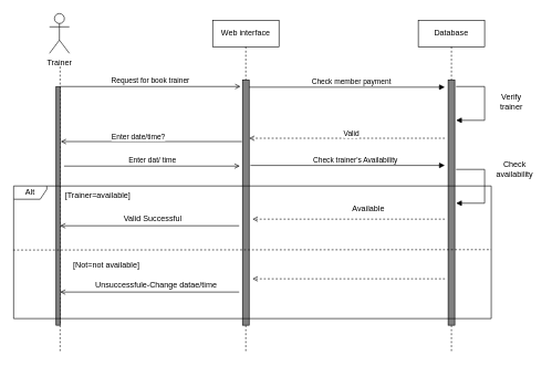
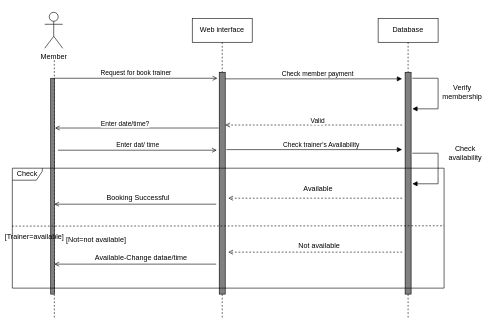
- <mxCell id="2" value="Trainer" style="shape=umlActor;verticalLabelPosition=bottom;verticalAlign=top;html=1;" parent="1" vertex="1"><mxGeometry x="74" y="20" width="30" height="60" as="geometry" /></mxCell>
+ <mxCell id="2" value="Member" style="shape=umlActor;verticalLabelPosition=bottom;verticalAlign=top;html=1;" parent="1" vertex="1"><mxGeometry x="74" y="20" width="30" height="60" as="geometry" /></mxCell>
- <mxCell id="14" value="Verify &lt;br&gt;trainer" style="text;html=1;align=center;verticalAlign=middle;resizable=0;points=[];autosize=1;strokeColor=none;" parent="1" vertex="1"><mxGeometry x="730" y="138" width="80" height="30" as="geometry" /></mxCell>
+ <mxCell id="14" value="Verify &lt;br&gt;membership" style="text;html=1;align=center;verticalAlign=middle;resizable=0;points=[];autosize=1;strokeColor=none;" parent="1" vertex="1"><mxGeometry x="730" y="138" width="80" height="30" as="geometry" /></mxCell>
- <mxCell id="23" value="Alt" style="shape=umlFrame;whiteSpace=wrap;html=1;width=50;height=20;" parent="1" vertex="1"><mxGeometry x="20" y="280" width="720" height="200" as="geometry" /></mxCell>
+ <mxCell id="23" value="Check" style="shape=umlFrame;whiteSpace=wrap;html=1;width=50;height=20;" parent="1" vertex="1"><mxGeometry x="20" y="280" width="720" height="200" as="geometry" /></mxCell>
- <mxCell id="25" value="[Trainer=available]" style="text;html=1;strokeColor=none;fillColor=none;align=center;verticalAlign=middle;whiteSpace=wrap;rounded=0;" parent="1" vertex="1"><mxGeometry x="127" y="285" width="40" height="20" as="geometry" /></mxCell>
+ <mxCell id="25" value="[Trainer=available]" style="text;html=1;strokeColor=none;fillColor=none;align=center;verticalAlign=middle;whiteSpace=wrap;rounded=0;" parent="1" vertex="1"><mxGeometry x="37" y="385" width="40" height="20" as="geometry" /></mxCell>
- <mxCell id="27" value="Available" style="text;html=1;strokeColor=none;fillColor=none;align=center;verticalAlign=middle;whiteSpace=wrap;rounded=0;" parent="1" vertex="1"><mxGeometry x="535" y="305" width="40" height="20" as="geometry" /></mxCell>
+ <mxCell id="27" value="Available" style="text;html=1;strokeColor=none;fillColor=none;align=center;verticalAlign=middle;whiteSpace=wrap;rounded=0;" parent="1" vertex="1"><mxGeometry x="510" y="305" width="40" height="20" as="geometry" /></mxCell>
- <mxCell id="29" value="Valid Successful" style="text;html=1;strokeColor=none;fillColor=none;align=center;verticalAlign=middle;whiteSpace=wrap;rounded=0;" parent="1" vertex="1"><mxGeometry x="170" y="319" width="120" height="20" as="geometry" /></mxCell>
+ <mxCell id="29" value="Booking Successful" style="text;html=1;strokeColor=none;fillColor=none;align=center;verticalAlign=middle;whiteSpace=wrap;rounded=0;" parent="1" vertex="1"><mxGeometry x="170" y="319" width="120" height="20" as="geometry" /></mxCell>
+ <mxCell id="32" value="Not available" style="text;html=1;strokeColor=none;fillColor=none;align=center;verticalAlign=middle;whiteSpace=wrap;rounded=0;" parent="1" vertex="1"><mxGeometry x="482" y="400" width="100" height="20" as="geometry" /></mxCell>
- <mxCell id="34" value="Unsuccessfule-Change datae/time" style="text;html=1;strokeColor=none;fillColor=none;align=center;verticalAlign=middle;whiteSpace=wrap;rounded=0;" parent="1" vertex="1"><mxGeometry x="140" y="420" width="190" height="20" as="geometry" /></mxCell>
+ <mxCell id="34" value="Available-Change datae/time" style="text;html=1;strokeColor=none;fillColor=none;align=center;verticalAlign=middle;whiteSpace=wrap;rounded=0;" parent="1" vertex="1"><mxGeometry x="140" y="420" width="190" height="20" as="geometry" /></mxCell>
